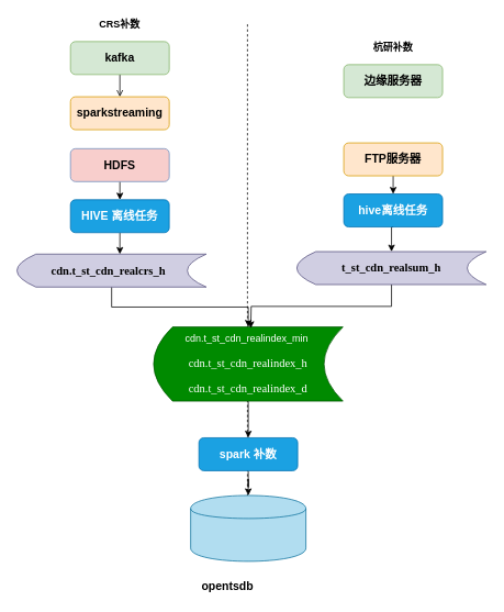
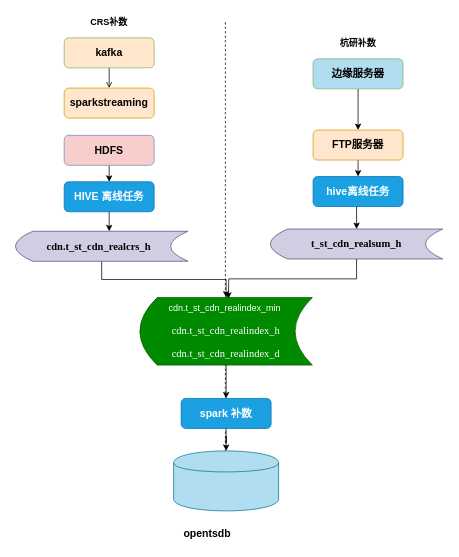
- <mxCell id="3" value="&lt;b&gt;&lt;font style=&quot;font-size: 14px&quot;&gt;kafka&lt;/font&gt;&lt;/b&gt;" style="rounded=1;whiteSpace=wrap;html=1;fillColor=#d5e8d4;strokeColor=#82b366;" vertex="1" parent="1"><mxGeometry x="85" y="50" width="120" height="40" as="geometry" /></mxCell>
+ <mxCell id="3" value="&lt;b&gt;&lt;font style=&quot;font-size: 14px&quot;&gt;kafka&lt;/font&gt;&lt;/b&gt;" style="rounded=1;whiteSpace=wrap;html=1;fillColor=#ffe6cc;strokeColor=#82b366;" vertex="1" parent="1"><mxGeometry x="85" y="50" width="120" height="40" as="geometry" /></mxCell>
- <mxCell id="19" value="&lt;b&gt;&lt;font style=&quot;font-size: 14px&quot;&gt;边缘服务器&lt;/font&gt;&lt;/b&gt;" style="rounded=1;whiteSpace=wrap;html=1;fillColor=#d5e8d4;strokeColor=#82b366;" vertex="1" parent="1"><mxGeometry x="417" y="78" width="120" height="40" as="geometry" /></mxCell>
+ <mxCell id="19" value="&lt;b&gt;&lt;font style=&quot;font-size: 14px&quot;&gt;边缘服务器&lt;/font&gt;&lt;/b&gt;" style="rounded=1;whiteSpace=wrap;html=1;fillColor=#b1ddf0;strokeColor=#82b366;" vertex="1" parent="1"><mxGeometry x="417" y="78" width="120" height="40" as="geometry" /></mxCell>
+ <mxCell id="18" style="edgeStyle=orthogonalEdgeStyle;rounded=0;orthogonalLoop=1;jettySize=auto;html=1;exitX=0.5;exitY=1;exitDx=0;exitDy=0;entryX=0.5;entryY=0;entryDx=0;entryDy=0;" edge="1" parent="1" source="19" target="22"><mxGeometry relative="1" as="geometry" /></mxCell>
